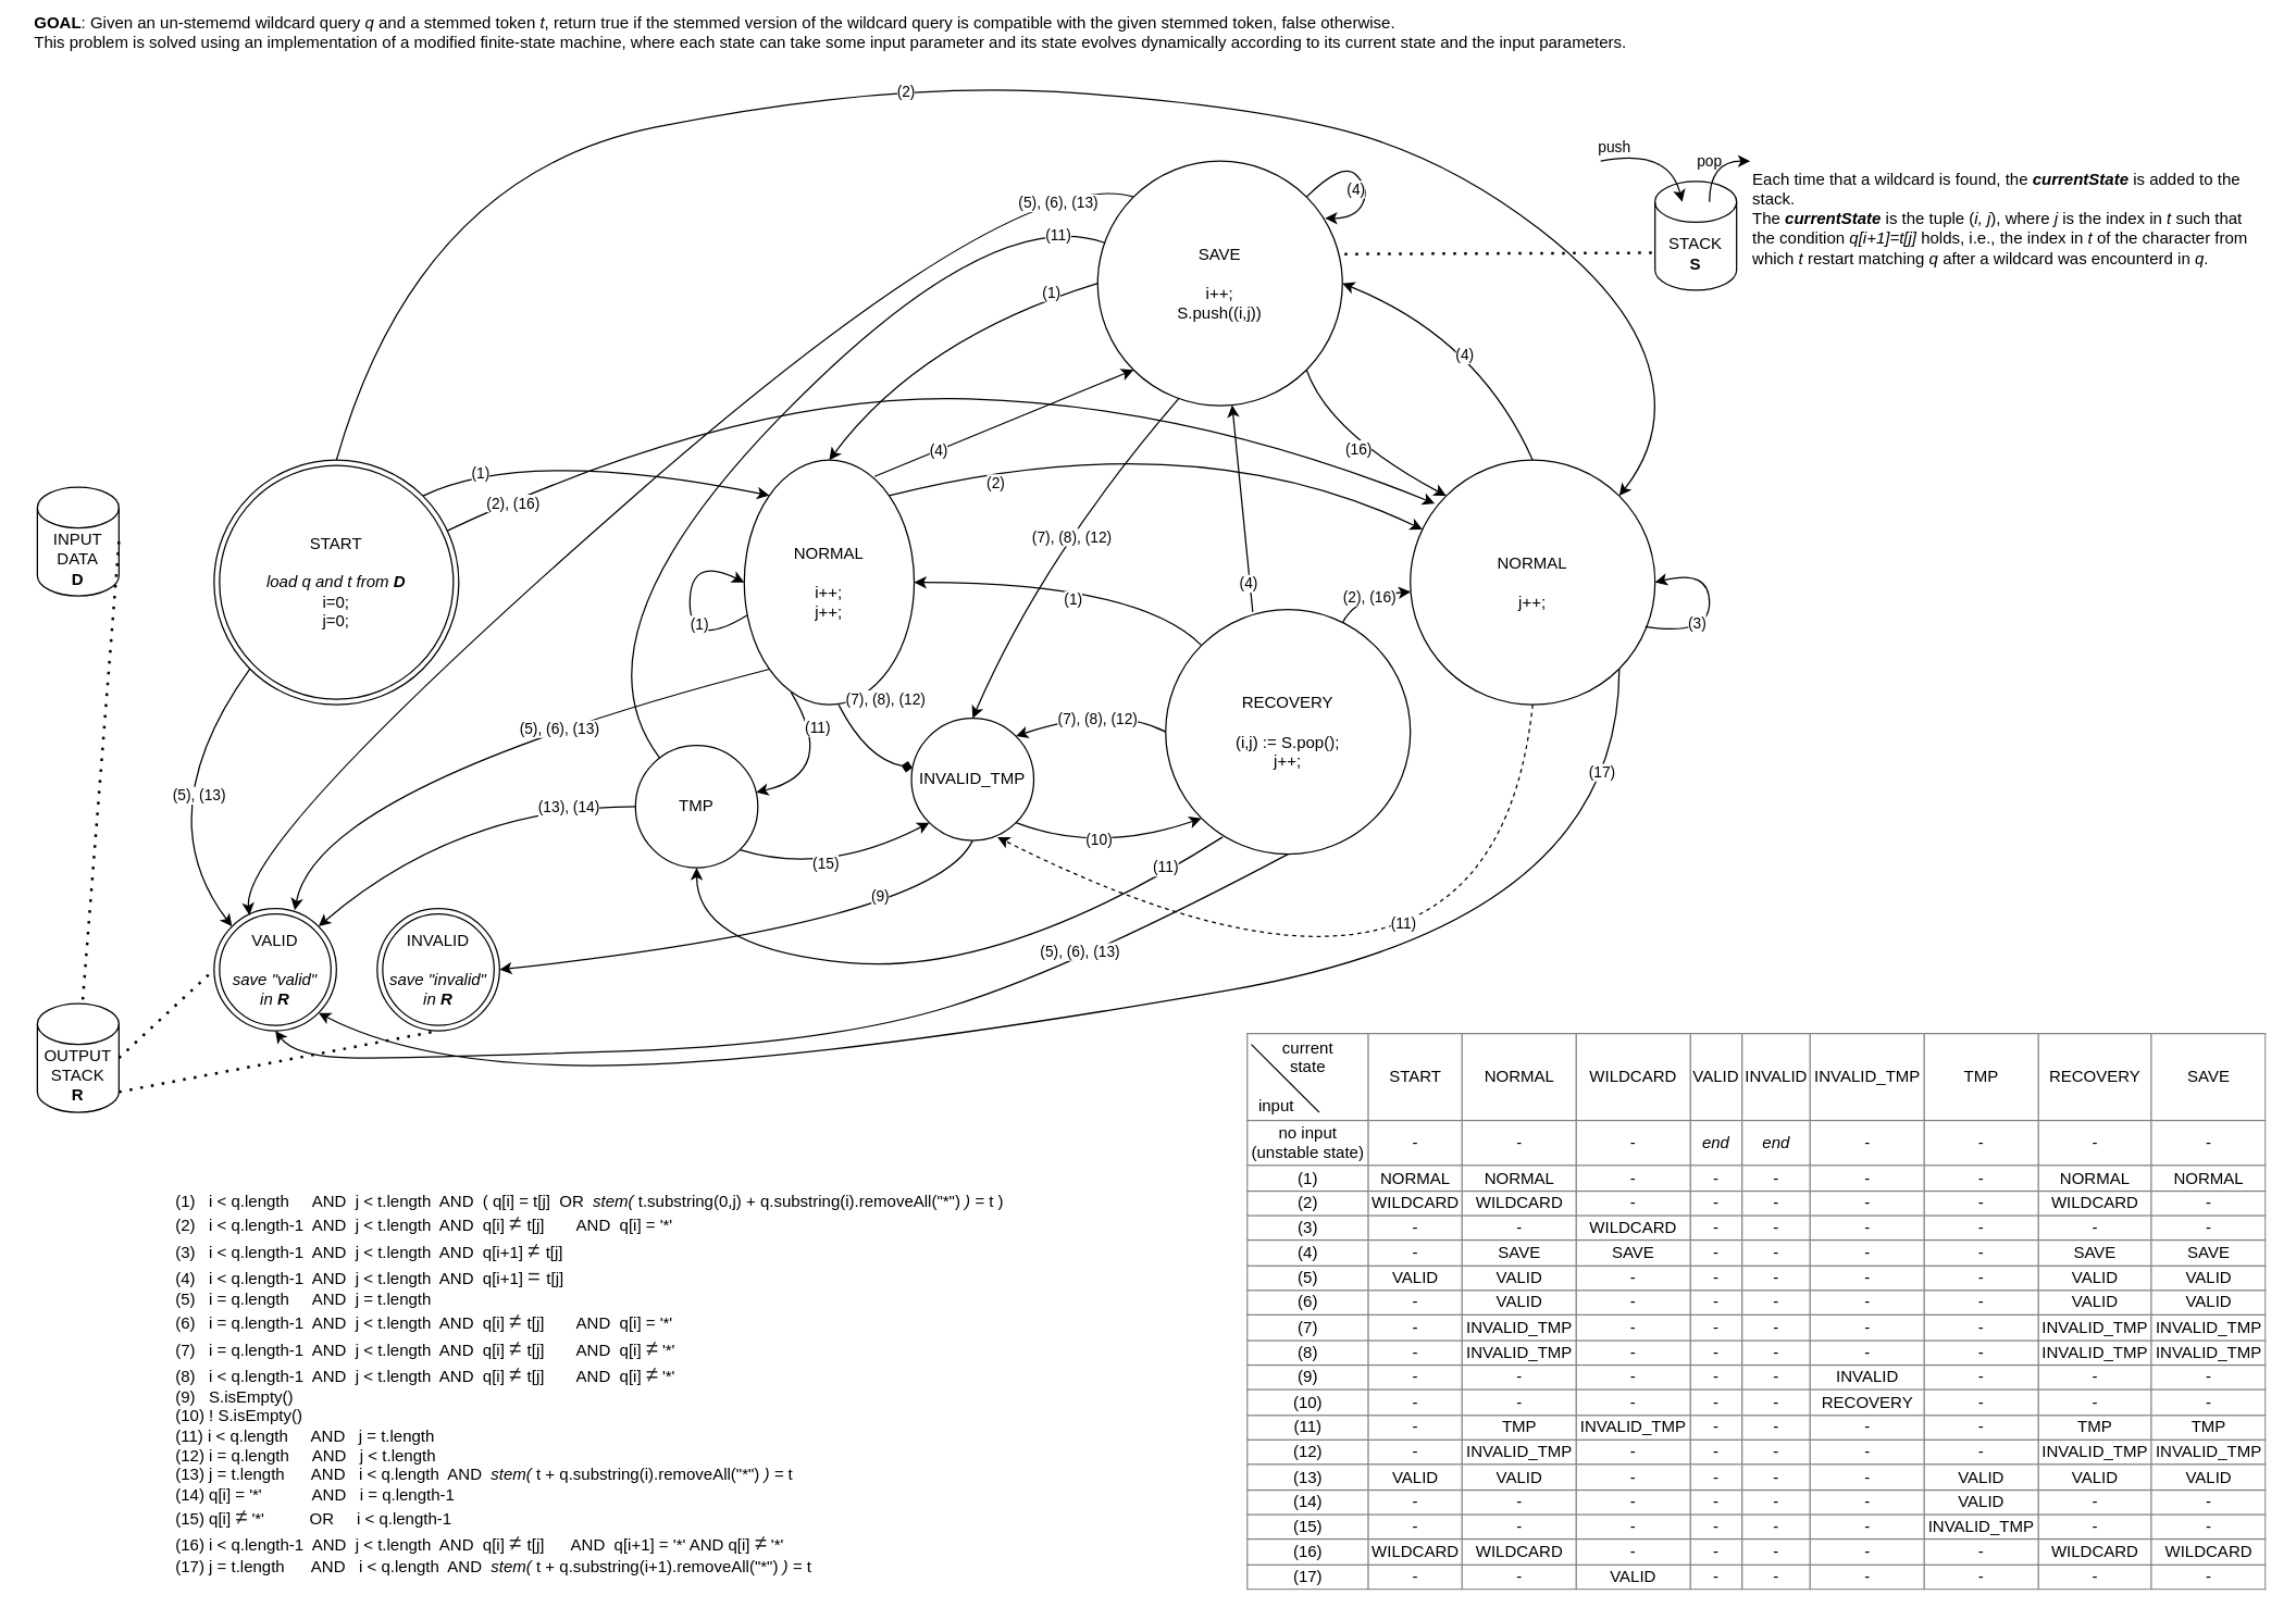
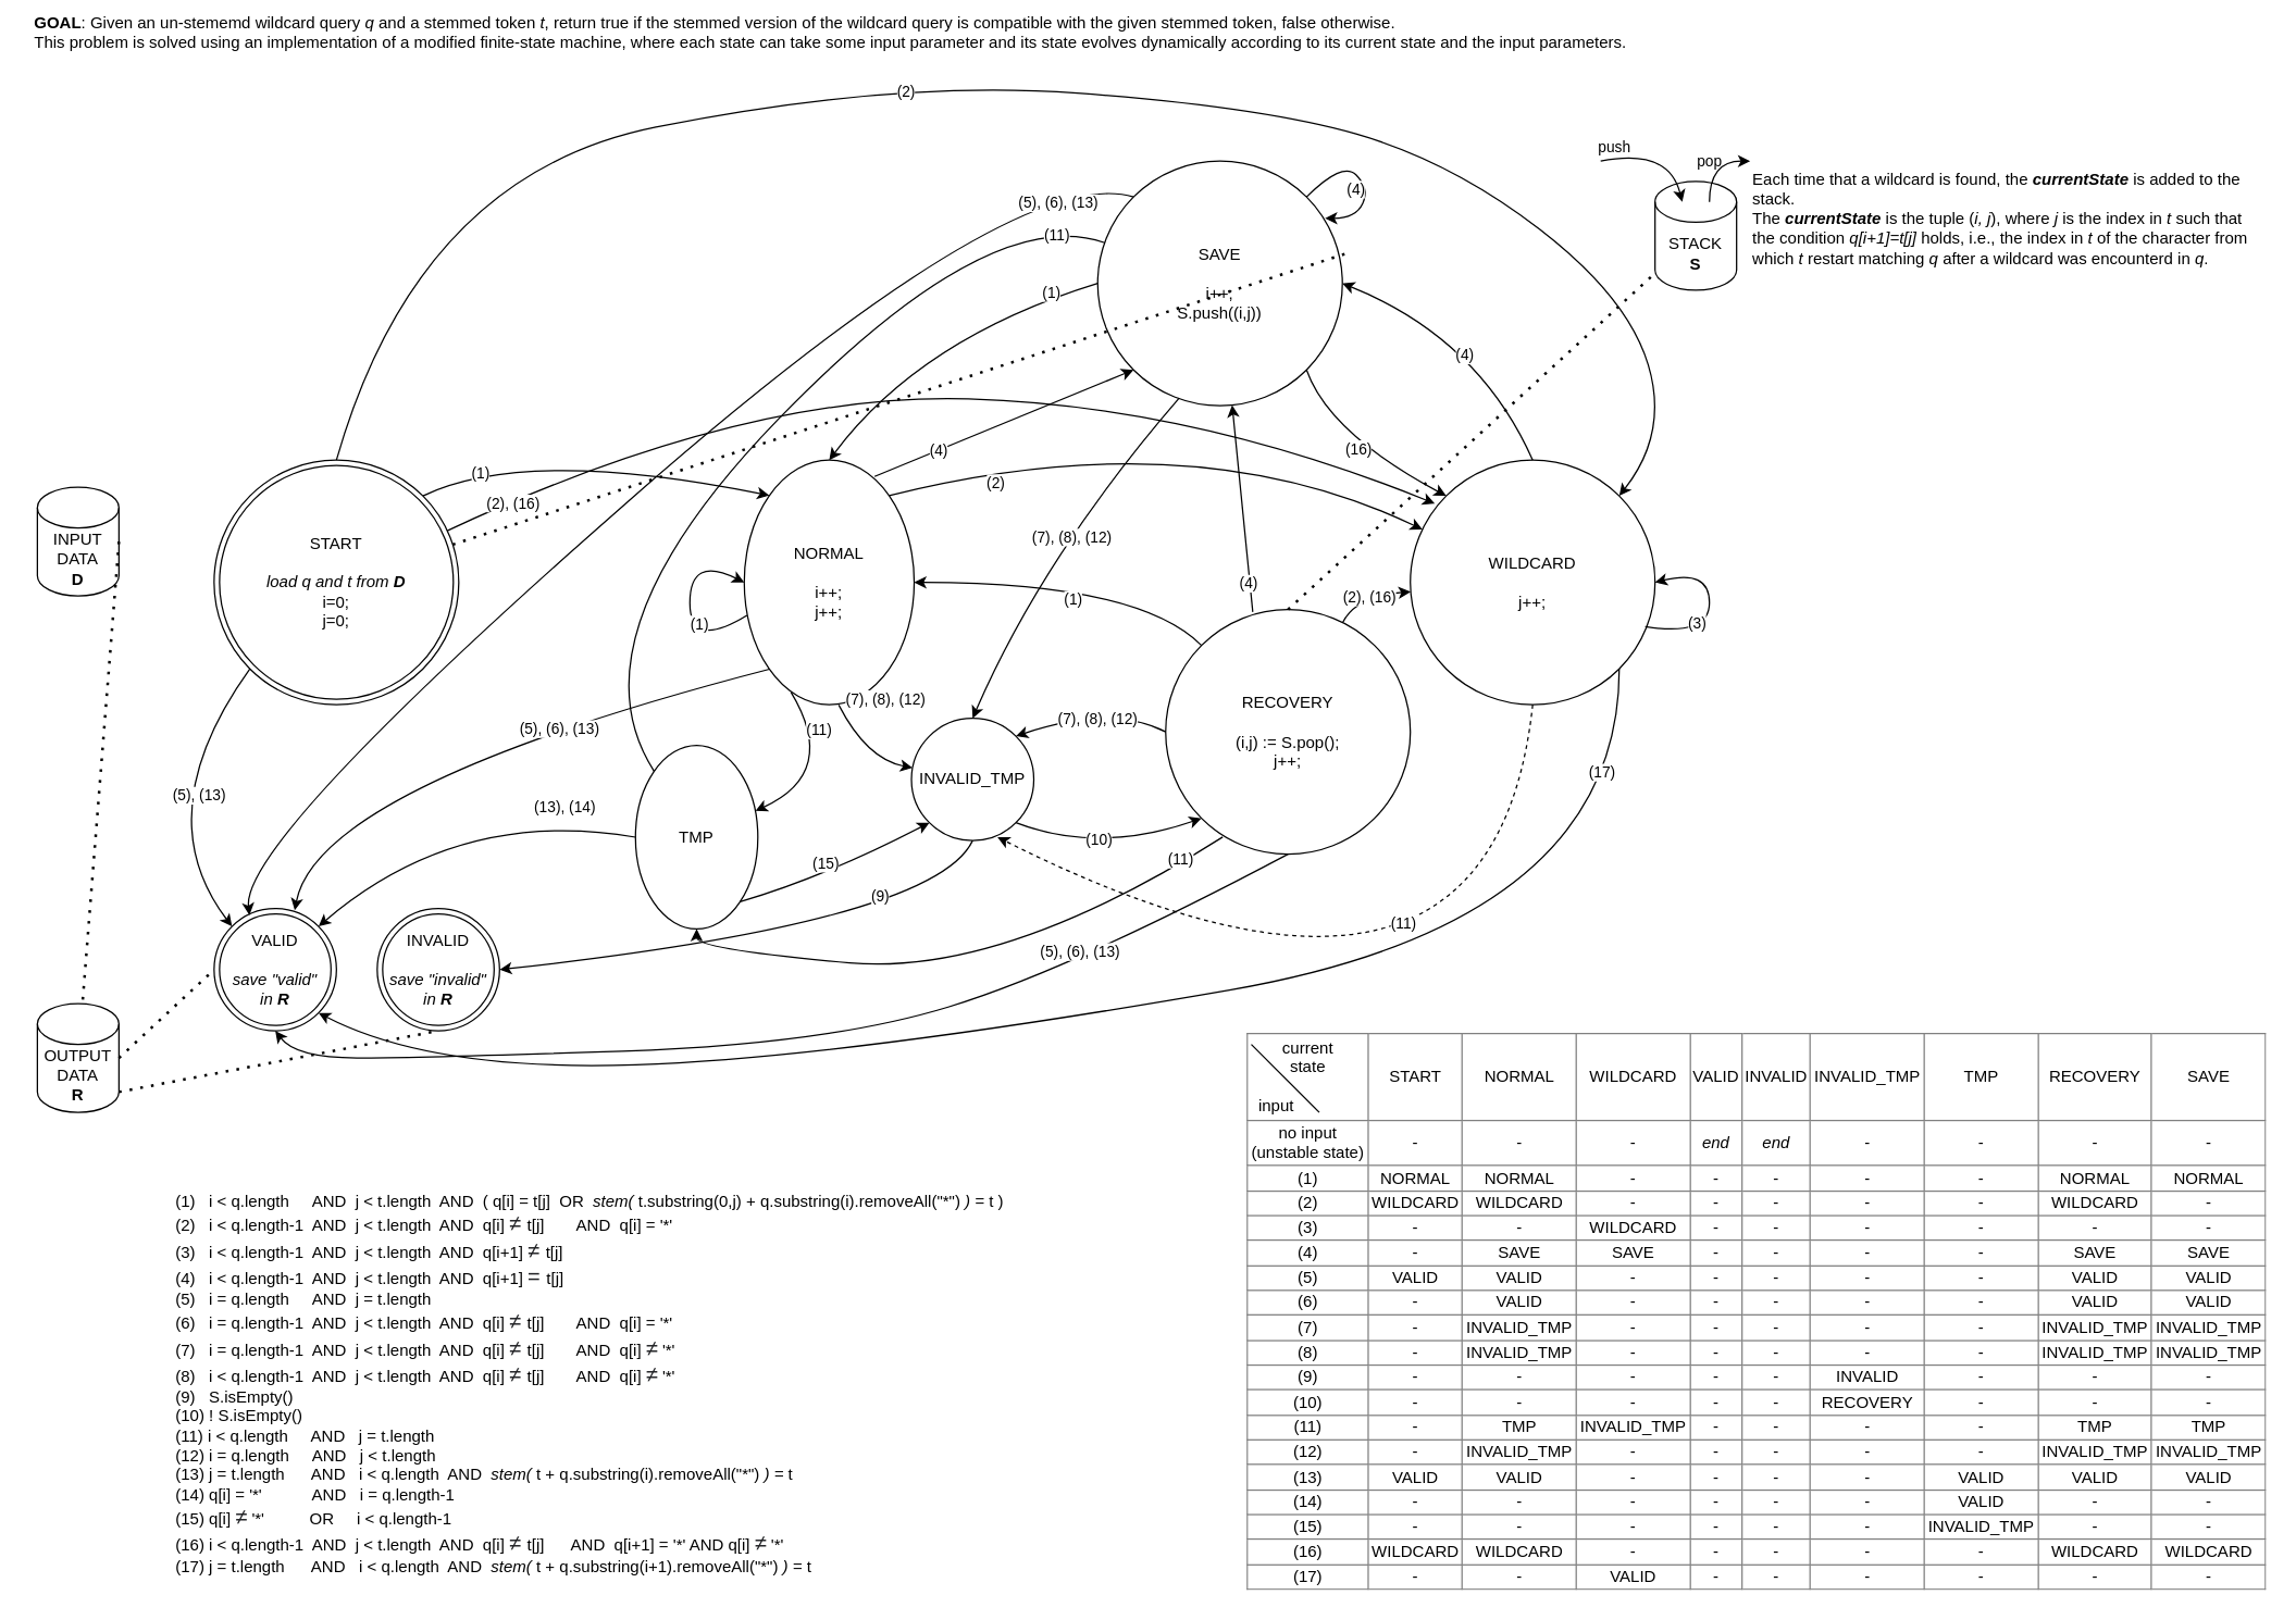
- <mxCell id="52" value="" style="endArrow=none;dashed=1;html=1;dashPattern=1 3;strokeWidth=2;rounded=0;labelBackgroundColor=none;entryX=0;entryY=0;entryDx=0;entryDy=52.5;entryPerimeter=0;exitX=1.009;exitY=0.38;exitDx=0;exitDy=0;exitPerimeter=0;" parent="1" source="14" target="32" edge="1"><mxGeometry width="50" height="50" relative="1" as="geometry"><mxPoint x="977" y="188" as="sourcePoint" /><mxPoint x="1027" y="138" as="targetPoint" /></mxGeometry></mxCell>
+ <mxCell id="52" value="" style="endArrow=none;dashed=1;html=1;dashPattern=1 3;strokeWidth=2;rounded=0;labelBackgroundColor=none;exitX=1.009;exitY=0.38;exitDx=0;exitDy=0;exitPerimeter=0;" parent="1" source="14" target="17" edge="1"><mxGeometry width="50" height="50" relative="1" as="geometry"><mxPoint x="977" y="188" as="sourcePoint" /><mxPoint x="1027" y="138" as="targetPoint" /></mxGeometry></mxCell>
+ <mxCell id="53" value="" style="endArrow=none;dashed=1;html=1;dashPattern=1 3;strokeWidth=2;rounded=0;labelBackgroundColor=none;exitX=0.5;exitY=0;exitDx=0;exitDy=0;" parent="1" source="28" target="32" edge="1"><mxGeometry width="50" height="50" relative="1" as="geometry"><mxPoint x="998.62" y="196.4" as="sourcePoint" /><mxPoint x="1027" y="175.5" as="targetPoint" /></mxGeometry></mxCell>
- <mxCell id="6" value="NORMAL&lt;br&gt;&lt;br&gt;j++;" style="ellipse;whiteSpace=wrap;html=1;aspect=fixed;fillColor=none;" parent="1" vertex="1"><mxGeometry x="1037" y="338" width="180" height="180" as="geometry" /></mxCell>
+ <mxCell id="6" value="WILDCARD&lt;br&gt;&lt;br&gt;j++;" style="ellipse;whiteSpace=wrap;html=1;aspect=fixed;fillColor=none;" parent="1" vertex="1"><mxGeometry x="1037" y="338" width="180" height="180" as="geometry" /></mxCell>
- <mxCell id="26" value="" style="curved=1;endArrow=diamond;html=1;rounded=0;exitX=0.556;exitY=1.001;exitDx=0;exitDy=0;exitPerimeter=0;" parent="1" source="2" target="25" edge="1"><mxGeometry width="50" height="50" relative="1" as="geometry"><mxPoint x="743.36" y="491.64" as="sourcePoint" /><mxPoint x="647" y="678" as="targetPoint" /><Array as="points"><mxPoint x="637" y="558" /></Array></mxGeometry></mxCell>
+ <mxCell id="26" value="" style="curved=1;endArrow=classic;html=1;rounded=0;exitX=0.556;exitY=1.001;exitDx=0;exitDy=0;exitPerimeter=0;" parent="1" source="2" target="25" edge="1"><mxGeometry width="50" height="50" relative="1" as="geometry"><mxPoint x="743.36" y="491.64" as="sourcePoint" /><mxPoint x="647" y="678" as="targetPoint" /><Array as="points"><mxPoint x="637" y="558" /></Array></mxGeometry></mxCell>
- <mxCell id="44" value="TMP" style="ellipse;whiteSpace=wrap;html=1;aspect=fixed;fillColor=none;" parent="1" vertex="1"><mxGeometry x="467" y="548" width="90" height="90" as="geometry" /></mxCell>
+ <mxCell id="44" value="TMP" style="ellipse;whiteSpace=wrap;html=1;aspect=fixed;fillColor=none;" parent="1" vertex="1"><mxGeometry x="467" y="548" width="90" height="135" as="geometry" /></mxCell>
- <mxCell id="55" value="OUTPUT STACK&lt;br&gt;&lt;b&gt;R&lt;/b&gt;" style="shape=cylinder3;whiteSpace=wrap;html=1;boundedLbl=1;backgroundOutline=1;size=15;fillColor=none;" parent="1" vertex="1"><mxGeometry x="27" y="738" width="60" height="80" as="geometry" /></mxCell>
+ <mxCell id="55" value="OUTPUT DATA&lt;br&gt;&lt;b&gt;R&lt;/b&gt;" style="shape=cylinder3;whiteSpace=wrap;html=1;boundedLbl=1;backgroundOutline=1;size=15;fillColor=none;" parent="1" vertex="1"><mxGeometry x="27" y="738" width="60" height="80" as="geometry" /></mxCell>
